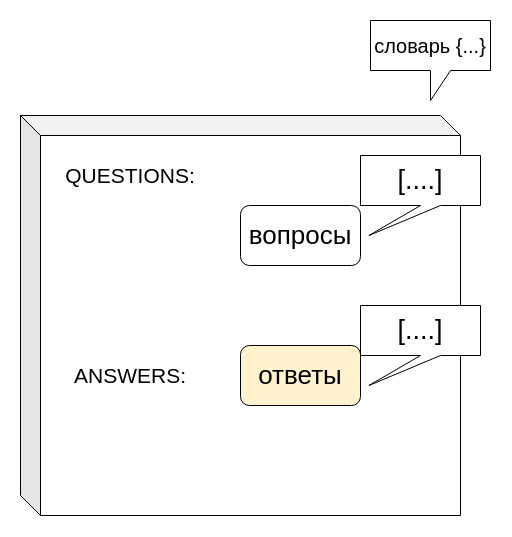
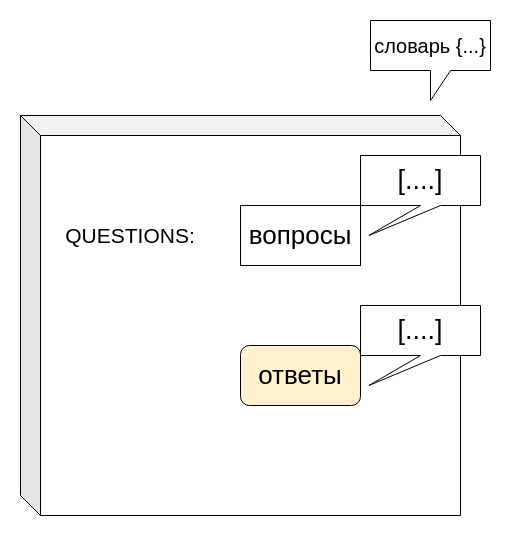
- <mxCell id="8" value="QUESTIONS:" style="text;html=1;strokeColor=none;fillColor=none;align=center;verticalAlign=middle;whiteSpace=wrap;rounded=0;fontSize=21;" vertex="1" parent="1"><mxGeometry x="70" y="155" width="120" height="40" as="geometry" /></mxCell>
+ <mxCell id="8" value="QUESTIONS:" style="text;html=1;strokeColor=none;fillColor=none;align=center;verticalAlign=middle;whiteSpace=wrap;rounded=0;fontSize=21;" vertex="1" parent="1"><mxGeometry x="70" y="215" width="120" height="40" as="geometry" /></mxCell>
- <mxCell id="3" value="вопросы" style="rounded=1;whiteSpace=wrap;html=1;fontSize=26;" vertex="1" parent="1"><mxGeometry x="240" y="205" width="120" height="60" as="geometry" /></mxCell>
+ <mxCell id="3" value="вопросы" style="whiteSpace=wrap;html=1;fontSize=26;rounded=0;" vertex="1" parent="1"><mxGeometry x="240" y="205" width="120" height="60" as="geometry" /></mxCell>
- <mxCell id="9" value="ANSWERS:" style="text;html=1;strokeColor=none;fillColor=none;align=center;verticalAlign=middle;whiteSpace=wrap;rounded=0;fontSize=21;" vertex="1" parent="1"><mxGeometry x="70" y="355" width="120" height="40" as="geometry" /></mxCell>
